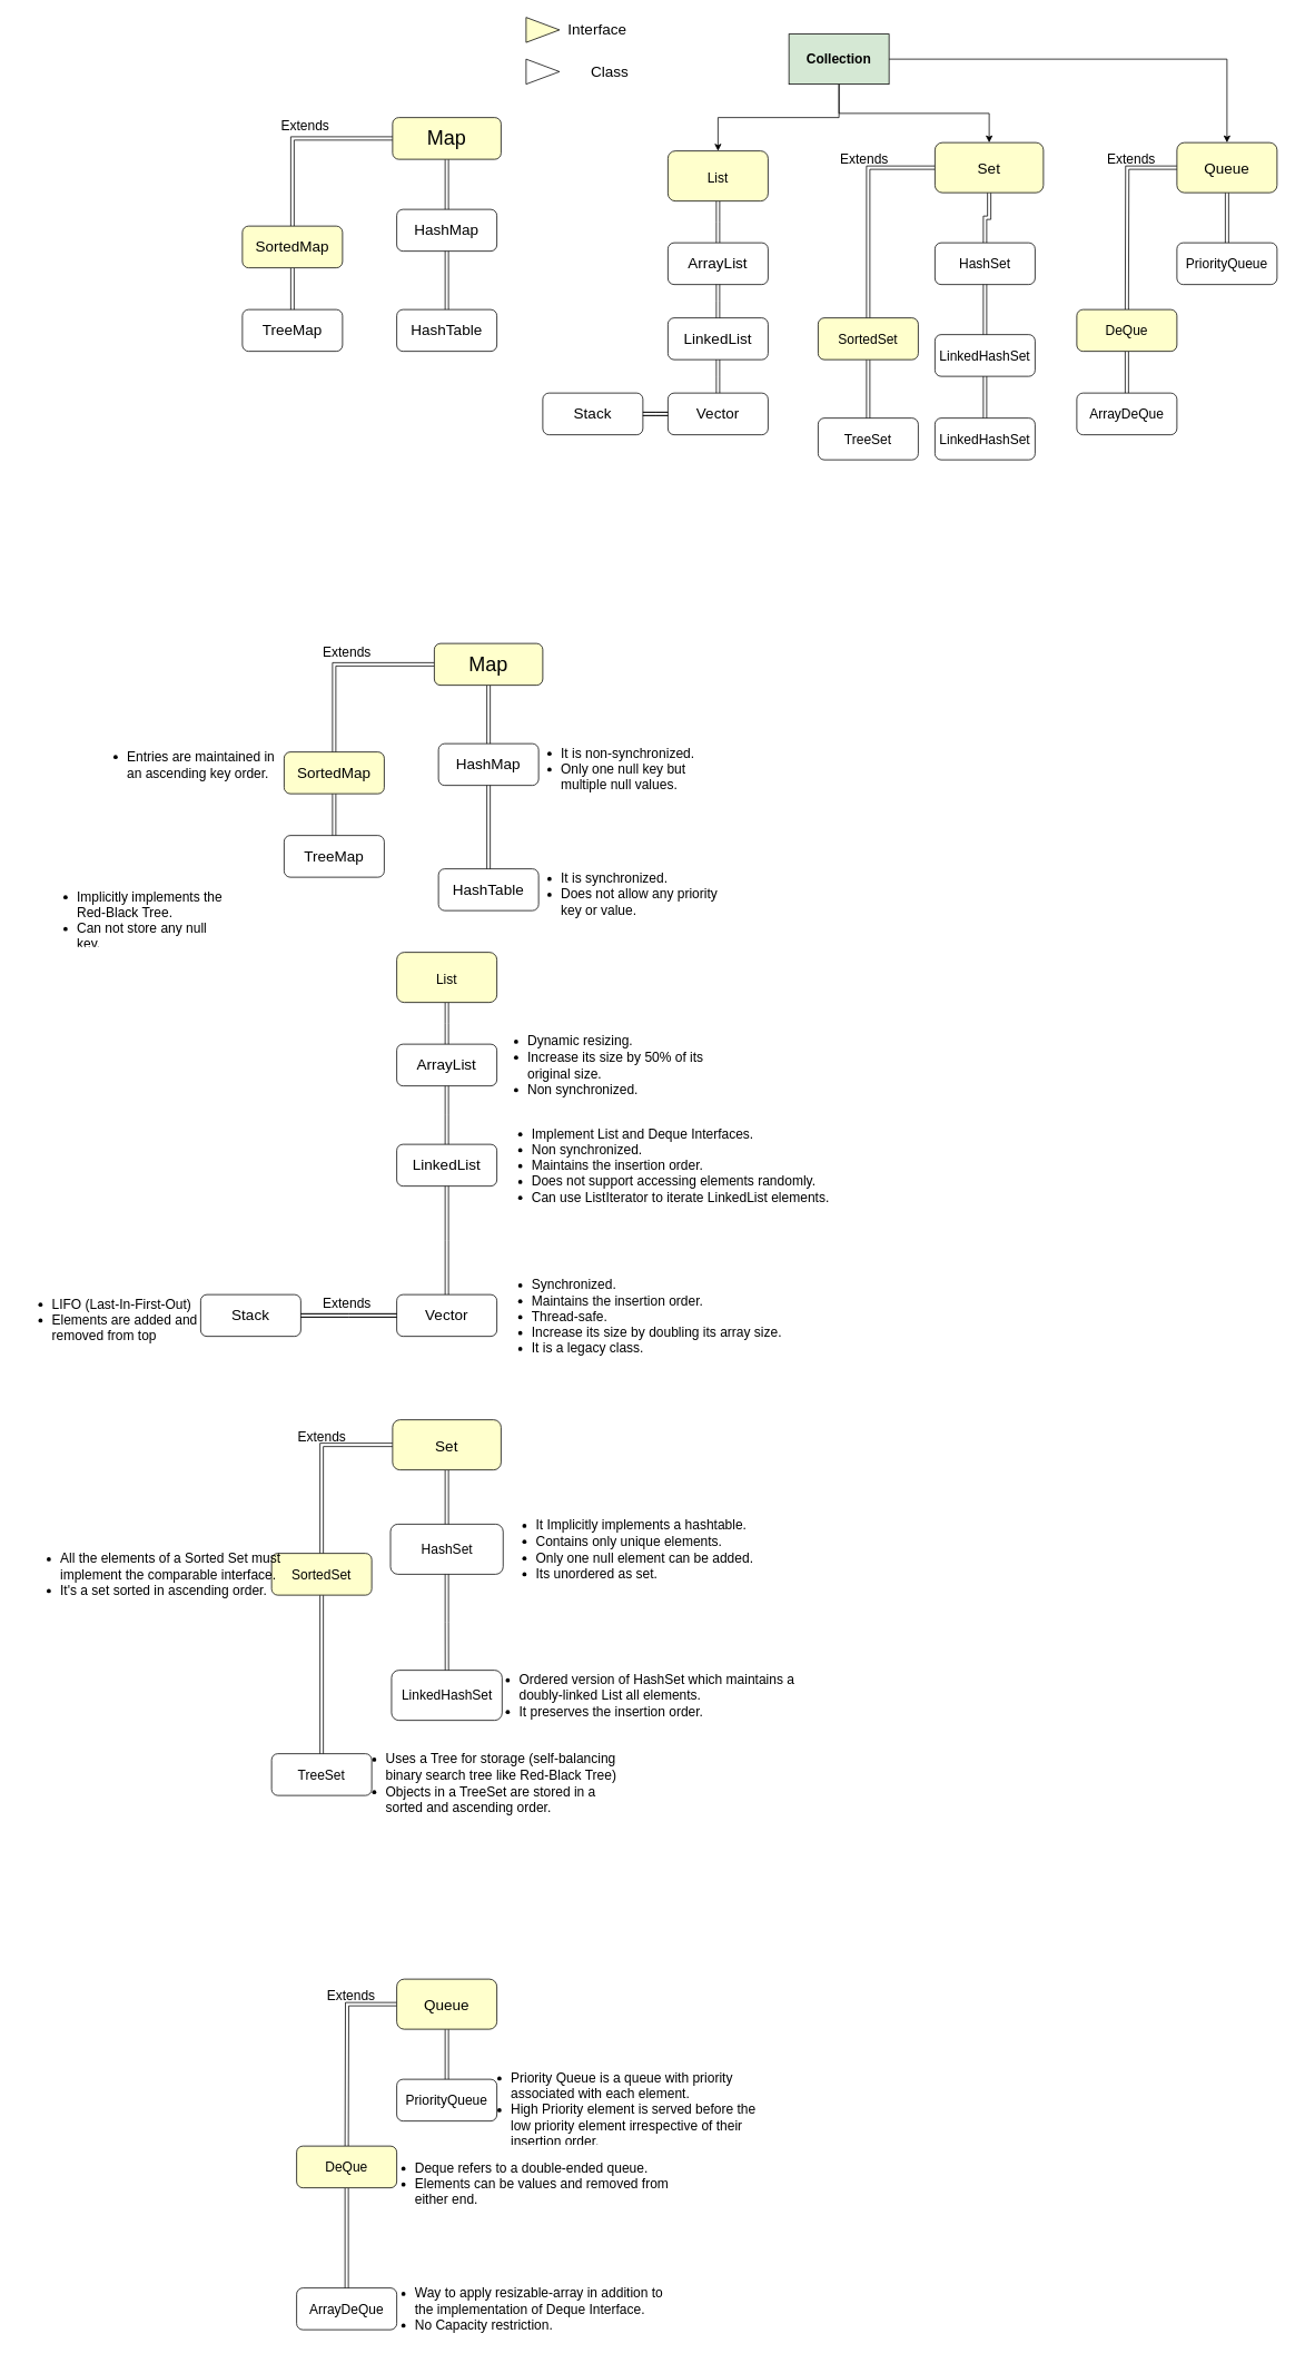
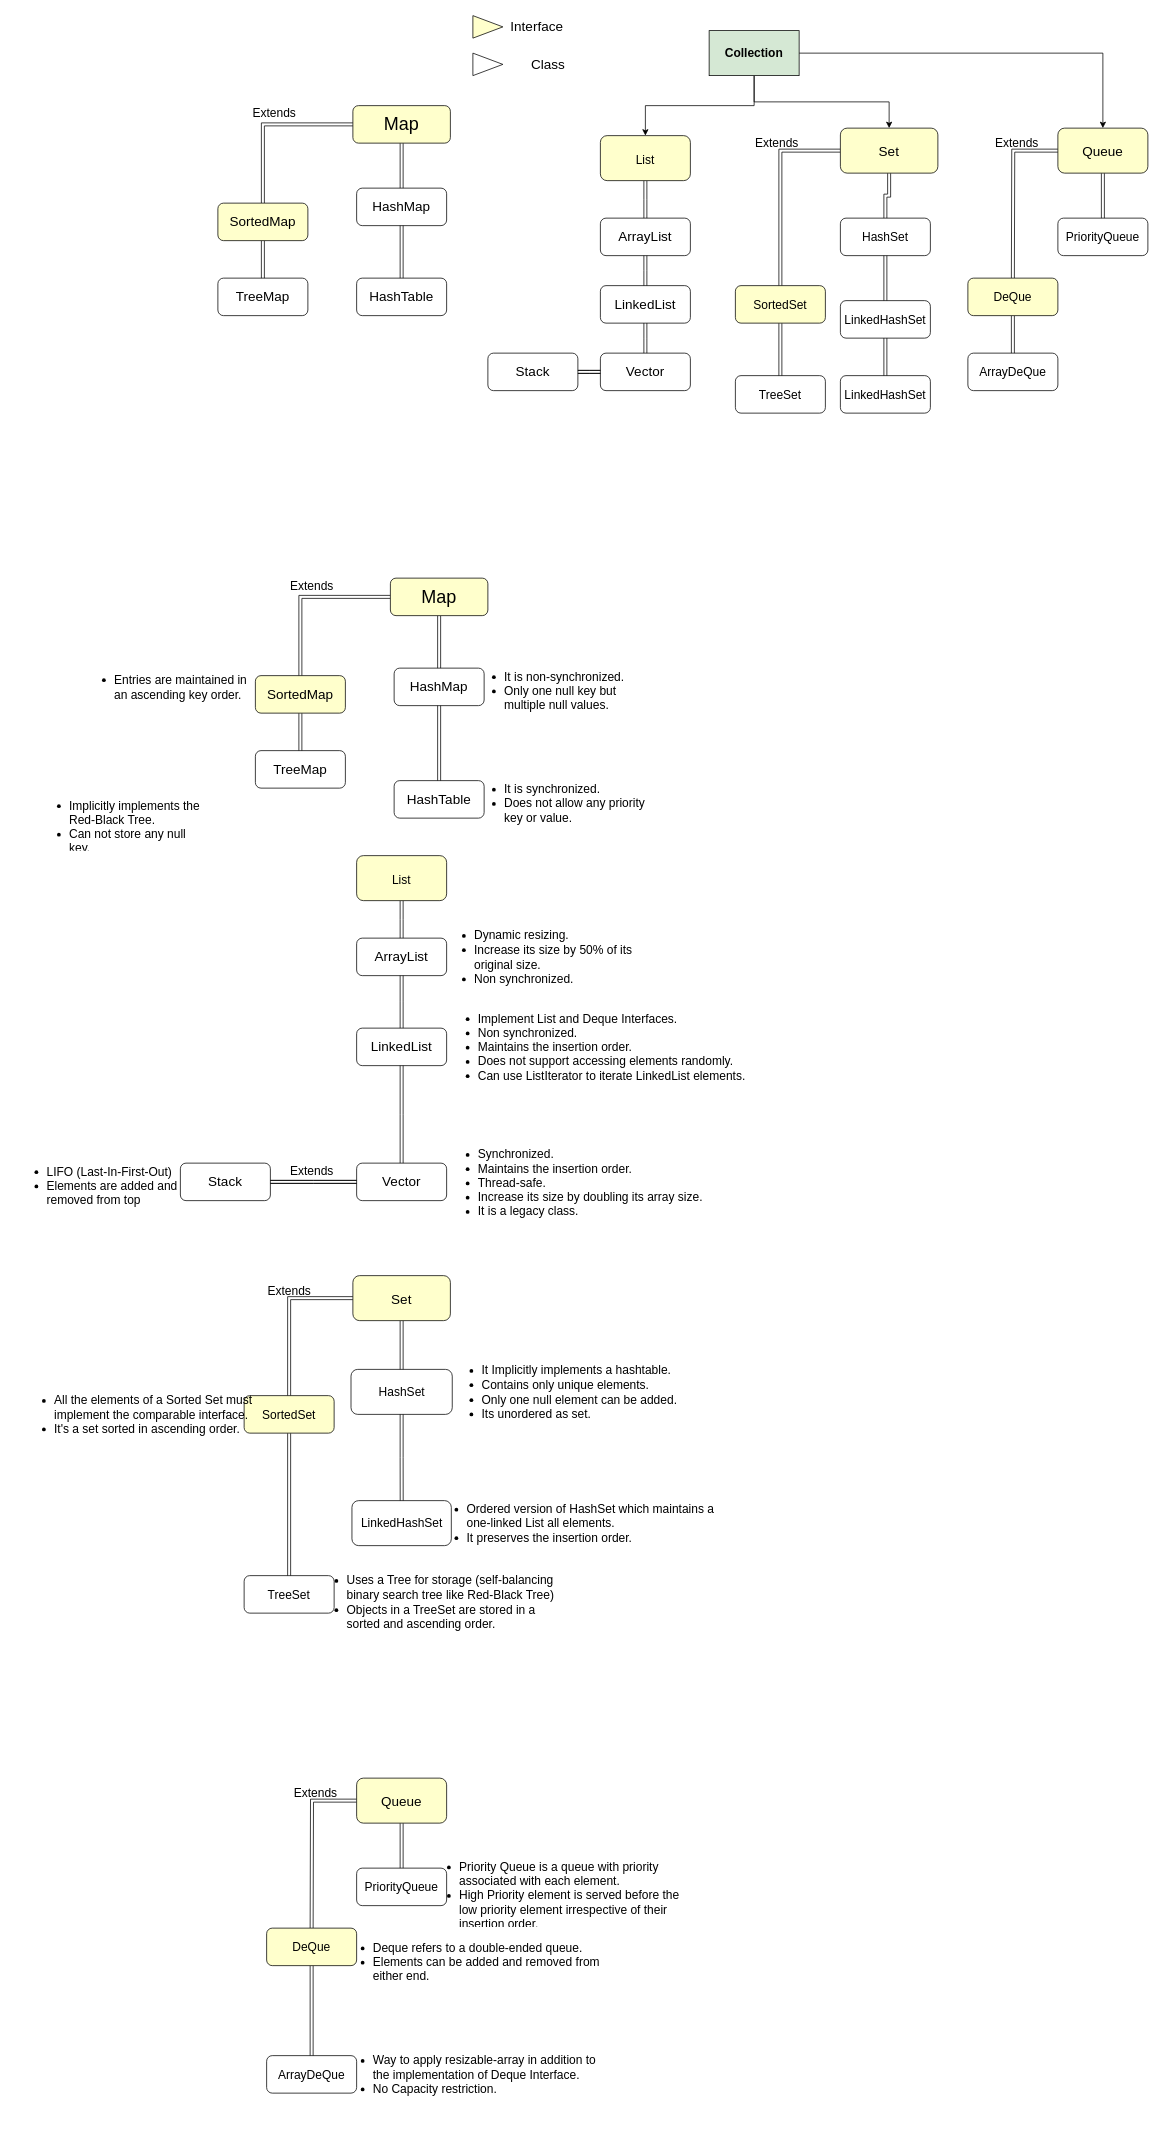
- <mxCell id="90" value="&lt;ul&gt;&lt;li&gt;Ordered version of HashSet which maintains a doubly-linked List all elements.&lt;/li&gt;&lt;li&gt;&lt;span&gt;It preserves the insertion order.&lt;/span&gt;&lt;/li&gt;&lt;/ul&gt;" style="text;strokeColor=none;fillColor=none;html=1;whiteSpace=wrap;verticalAlign=middle;overflow=hidden;fontSize=16;" parent="1" vertex="1"><mxGeometry y="1965" width="400" height="130" as="geometry" x="580" /></mxCell>
+ <mxCell id="90" value="&lt;ul&gt;&lt;li&gt;Ordered version of HashSet which maintains a one-linked List all elements.&lt;/li&gt;&lt;li&gt;&lt;span&gt;It preserves the insertion order.&lt;/span&gt;&lt;/li&gt;&lt;/ul&gt;" style="text;strokeColor=none;fillColor=none;html=1;whiteSpace=wrap;verticalAlign=middle;overflow=hidden;fontSize=16;" parent="1" vertex="1"><mxGeometry y="1965" width="400" height="130" as="geometry" x="580" /></mxCell>
- <mxCell id="102" value="&lt;ul&gt;&lt;li&gt;Deque refers to a double-ended queue.&lt;/li&gt;&lt;li&gt;Elements can be values and removed from either end.&lt;/li&gt;&lt;/ul&gt;" style="text;strokeColor=none;fillColor=none;html=1;whiteSpace=wrap;verticalAlign=middle;overflow=hidden;fontSize=16;" parent="1" vertex="1"><mxGeometry x="455" y="2560" width="350" height="110" as="geometry" /></mxCell>
+ <mxCell id="102" value="&lt;ul&gt;&lt;li&gt;Deque refers to a double-ended queue.&lt;/li&gt;&lt;li&gt;Elements can be added and removed from either end.&lt;/li&gt;&lt;/ul&gt;" style="text;strokeColor=none;fillColor=none;html=1;whiteSpace=wrap;verticalAlign=middle;overflow=hidden;fontSize=16;" parent="1" vertex="1"><mxGeometry x="455" y="2560" width="350" height="110" as="geometry" /></mxCell>
